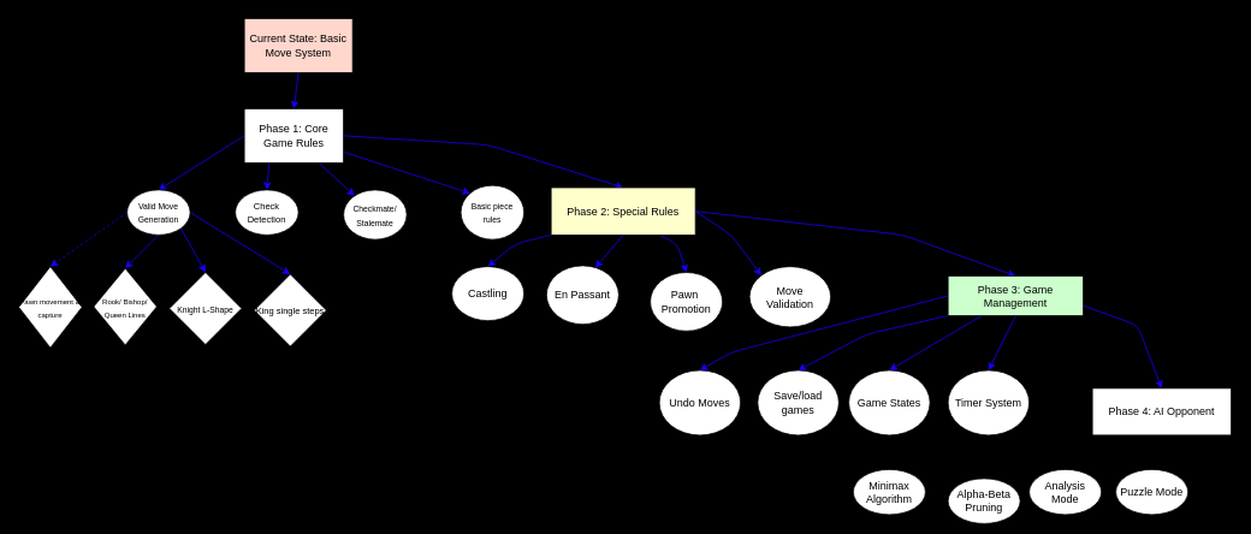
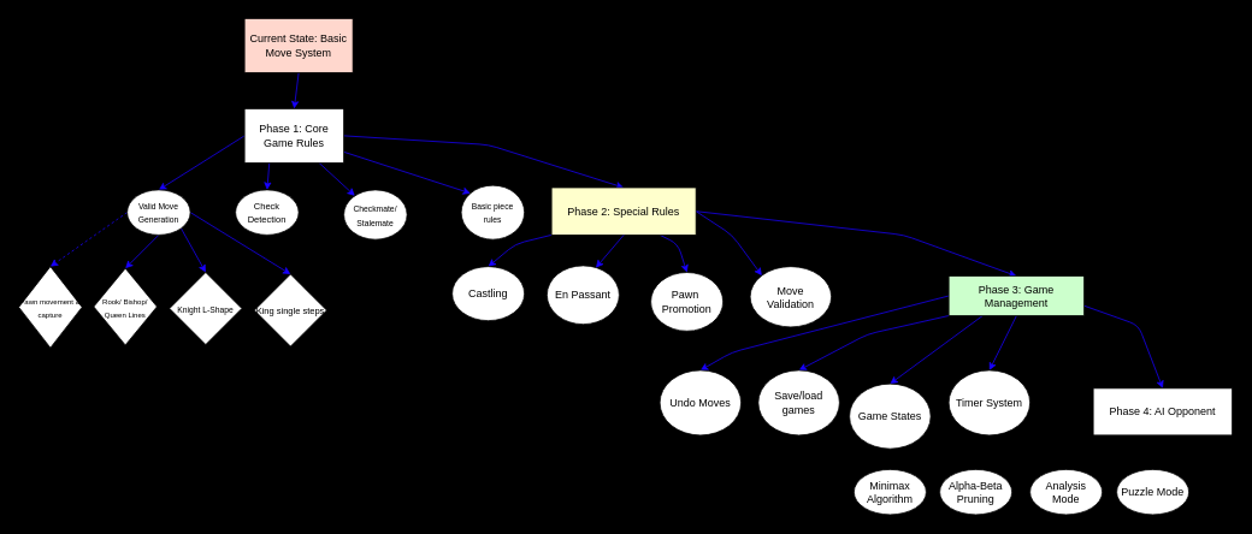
- <mxCell id="39" value="Game States" style="ellipse;whiteSpace=wrap;html=1;" vertex="1" parent="1"><mxGeometry x="940" y="410" width="90" height="72" as="geometry" /></mxCell>
+ <mxCell id="39" value="Game States" style="ellipse;whiteSpace=wrap;html=1;" vertex="1" parent="1"><mxGeometry x="940" y="425" width="90" height="72" as="geometry" /></mxCell>
- <mxCell id="46" value="Alpha-Beta&lt;div&gt;Pruning&lt;/div&gt;" style="ellipse;whiteSpace=wrap;html=1;" vertex="1" parent="1"><mxGeometry x="1050" y="530" width="80" height="50" as="geometry" /></mxCell>
+ <mxCell id="46" value="Alpha-Beta&lt;div&gt;Pruning&lt;/div&gt;" style="ellipse;whiteSpace=wrap;html=1;" vertex="1" parent="1"><mxGeometry x="1040" y="520" width="80" height="50" as="geometry" /></mxCell>
